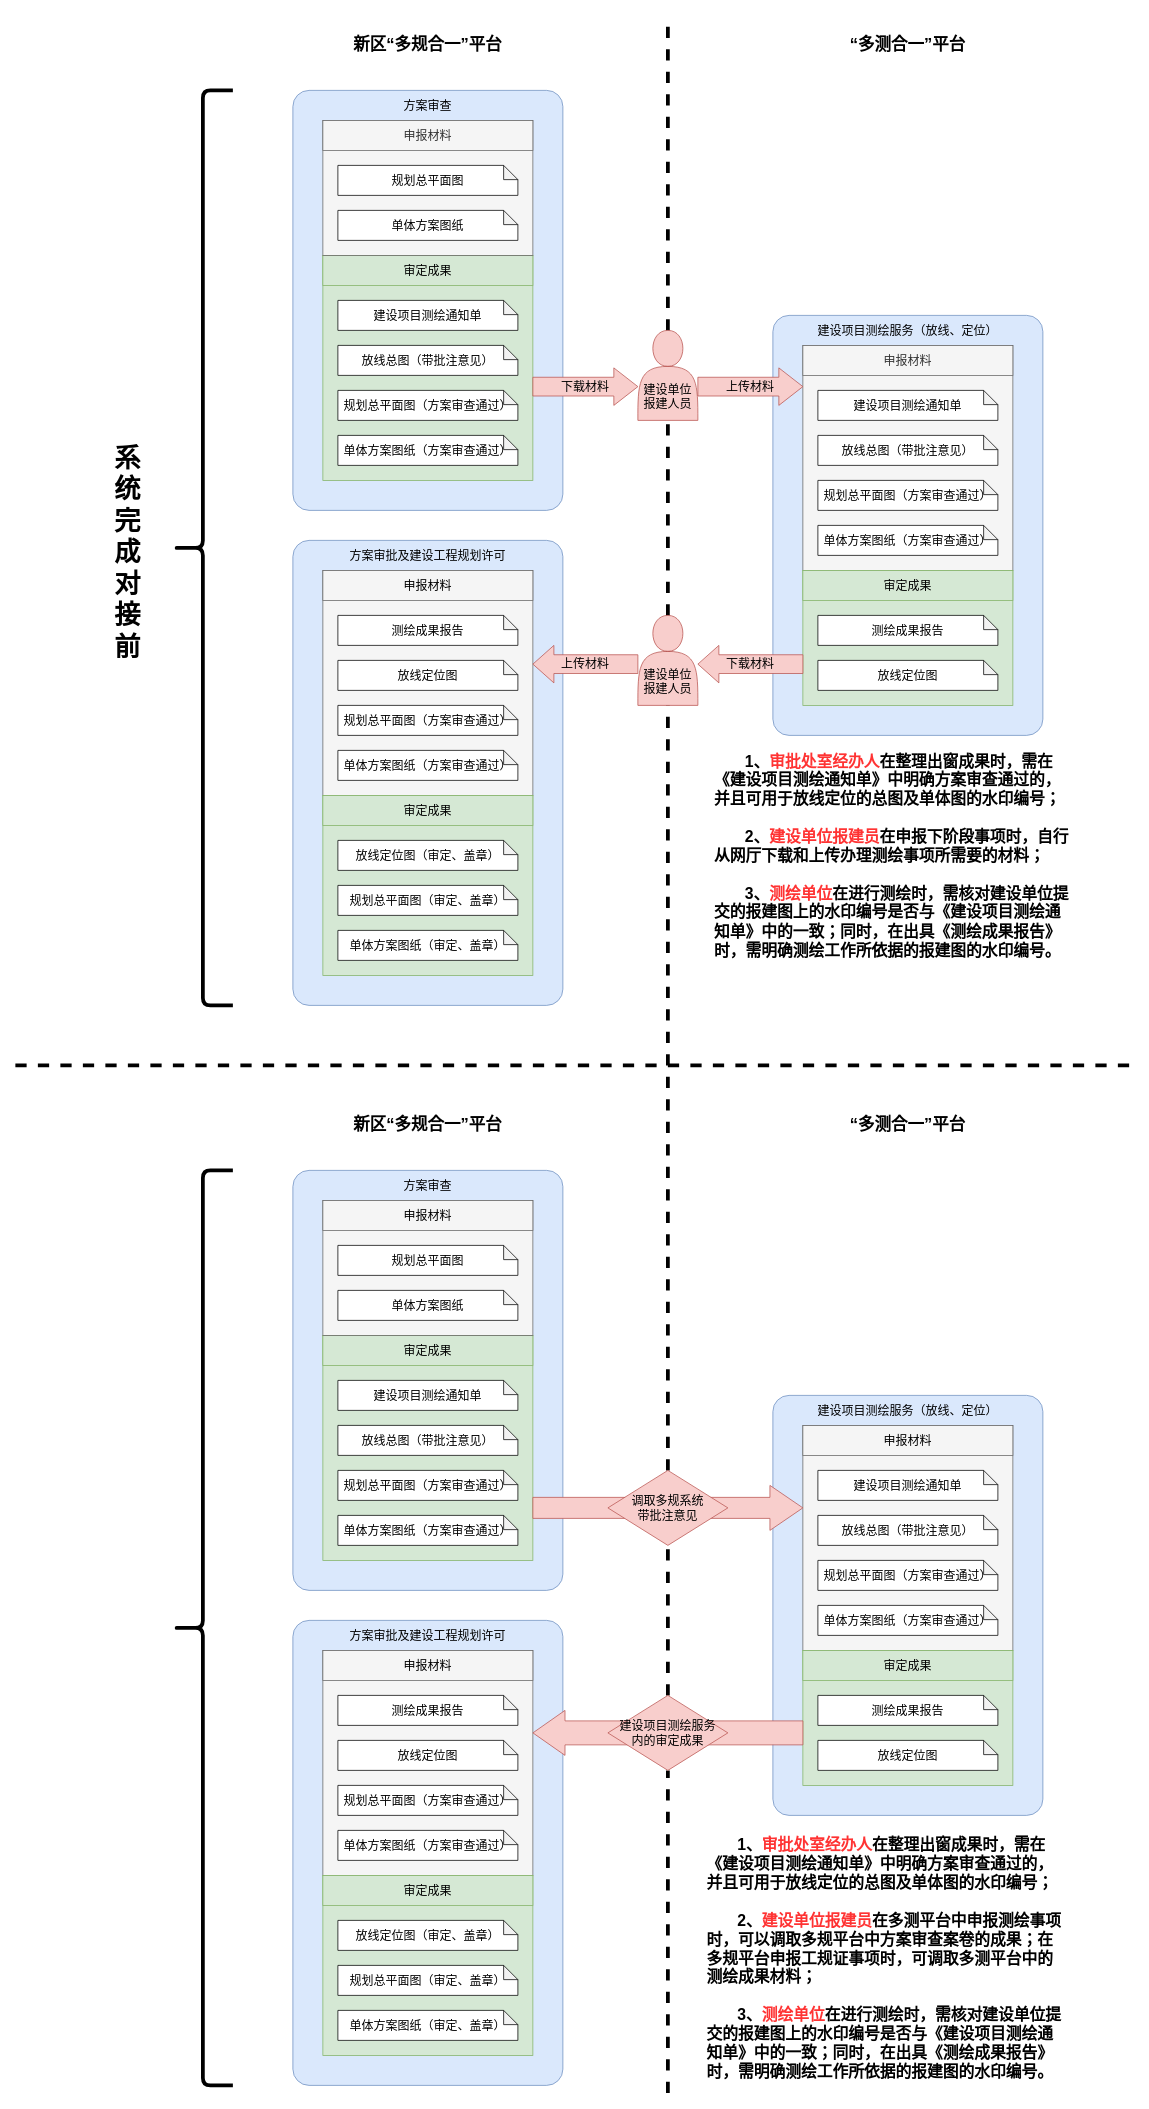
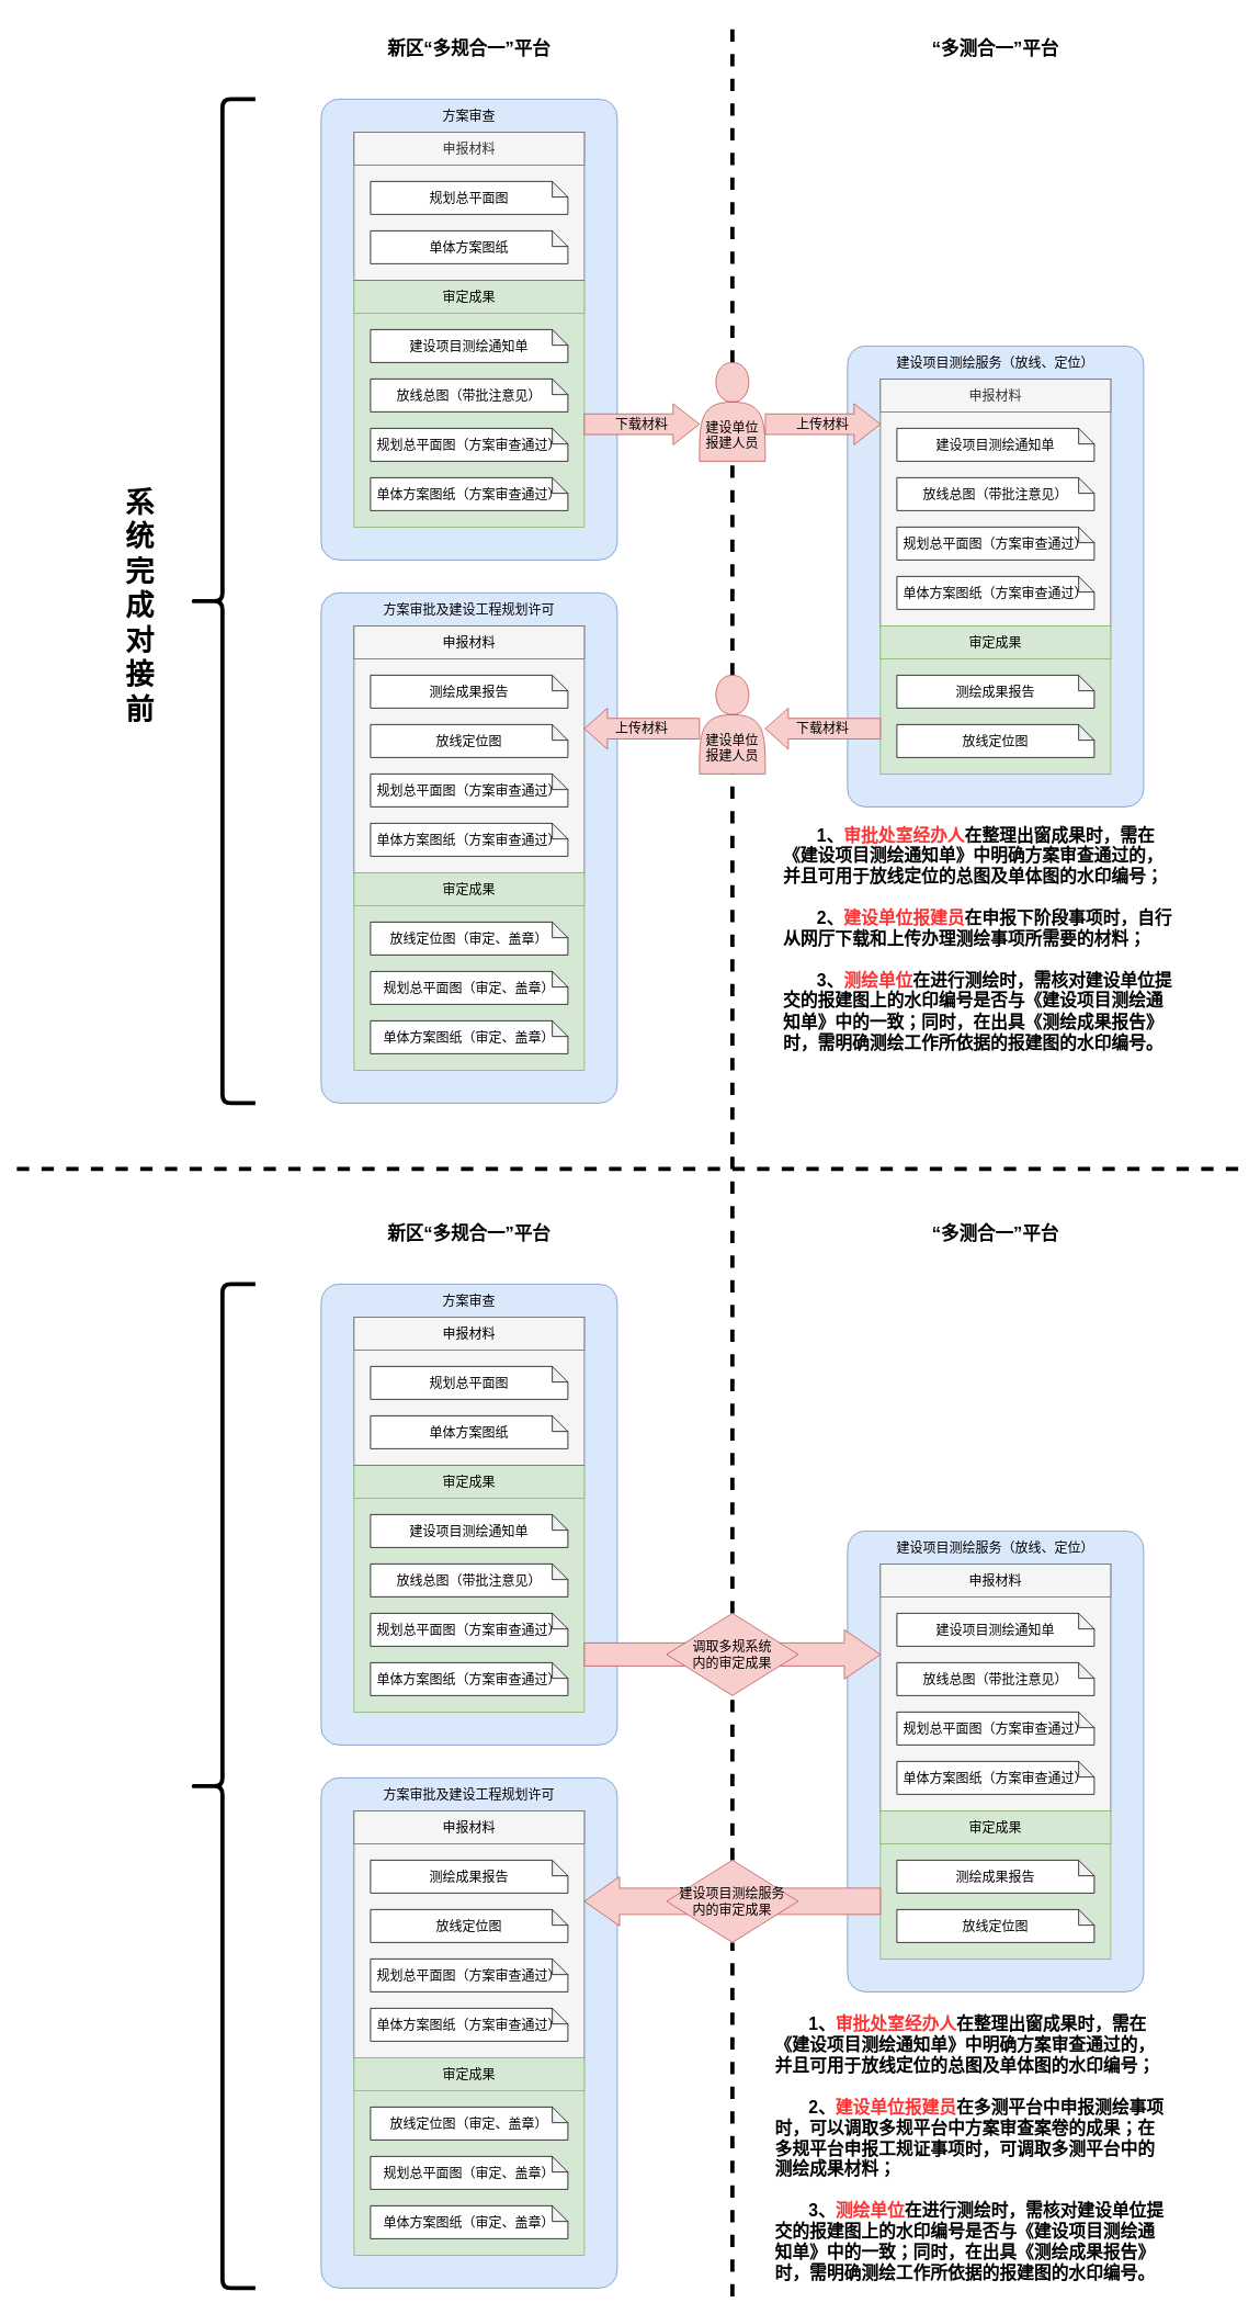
- <mxCell id="91" value="调取多规系统&lt;br&gt;带批注意见" style="rhombus;whiteSpace=wrap;html=1;labelBackgroundColor=none;fontSize=16;strokeColor=#b85450;fillColor=#f8cecc;fontColor=default;" vertex="1" parent="1"><mxGeometry x="810" y="1960" width="160" height="100" as="geometry" /></mxCell>
+ <mxCell id="91" value="调取多规系统&lt;br&gt;内的审定成果" style="rhombus;whiteSpace=wrap;html=1;labelBackgroundColor=none;fontSize=16;strokeColor=#b85450;fillColor=#f8cecc;fontColor=default;" vertex="1" parent="1"><mxGeometry x="810" y="1960" width="160" height="100" as="geometry" /></mxCell>
